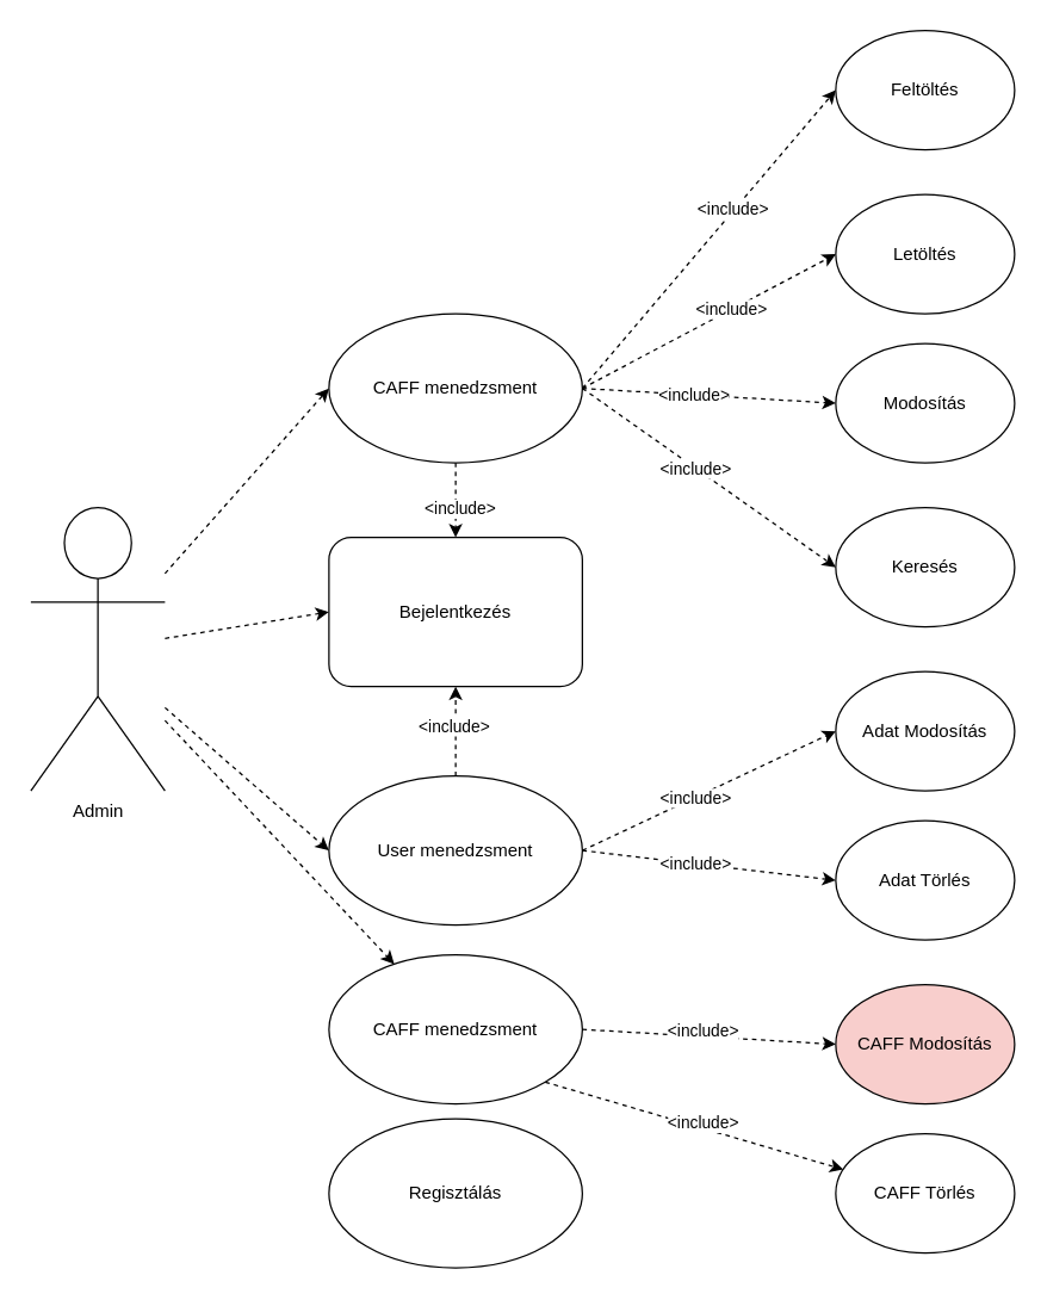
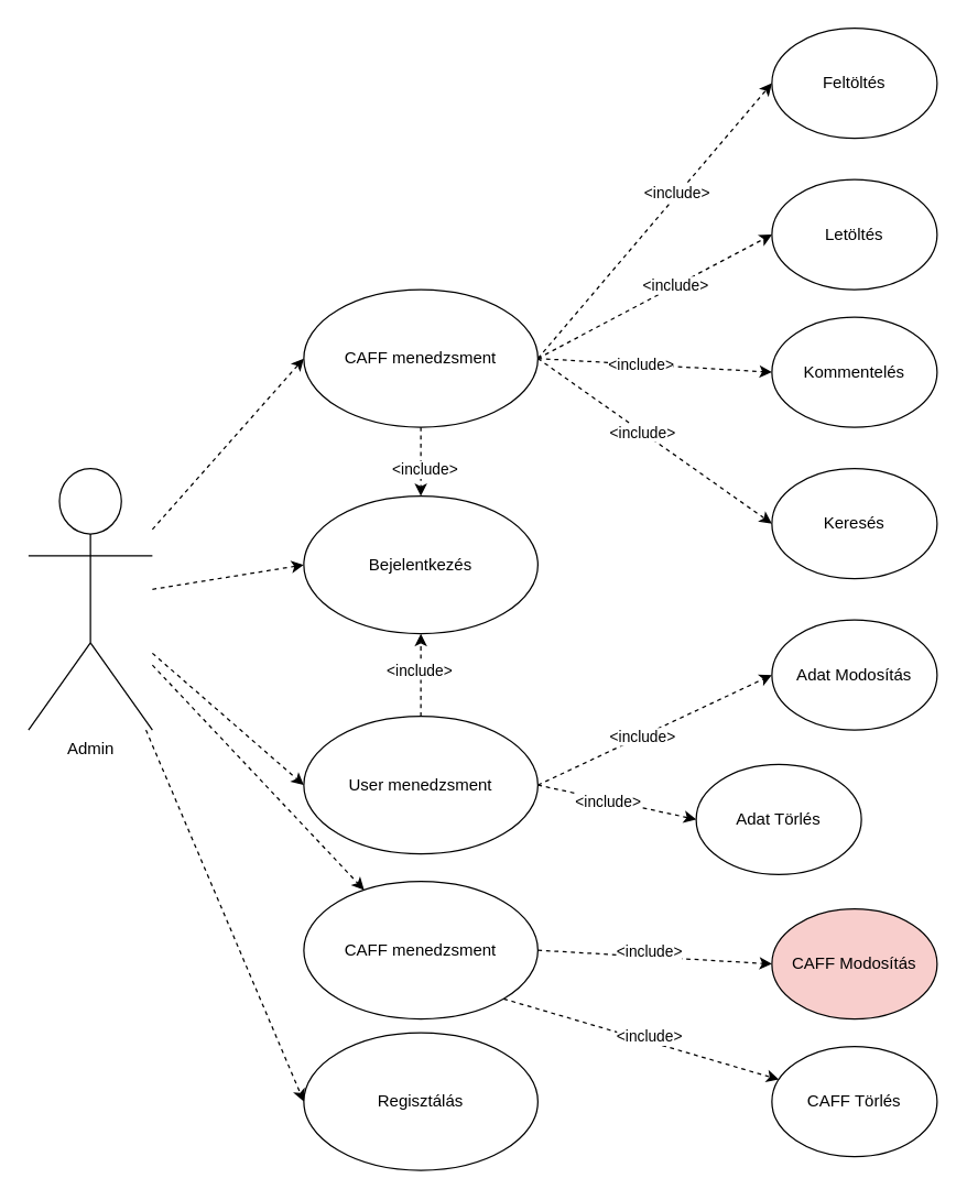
- <mxCell id="14" value="Modosítás" style="ellipse;whiteSpace=wrap;html=1;" parent="1" vertex="1"><mxGeometry x="560" y="230" width="120" height="80" as="geometry" /></mxCell>
+ <mxCell id="14" value="Kommentelés" style="ellipse;whiteSpace=wrap;html=1;" parent="1" vertex="1"><mxGeometry x="560" y="230" width="120" height="80" as="geometry" /></mxCell>
- <mxCell id="4" value="Bejelentkezés" style="whiteSpace=wrap;html=1;rounded=1;" parent="1" vertex="1"><mxGeometry x="220" y="360" width="170" height="100" as="geometry" /></mxCell>
+ <mxCell id="4" value="Bejelentkezés" style="ellipse;whiteSpace=wrap;html=1;" parent="1" vertex="1"><mxGeometry x="220" y="360" width="170" height="100" as="geometry" /></mxCell>
- <mxCell id="30" value="Adat Törlés" style="ellipse;whiteSpace=wrap;html=1;" parent="1" vertex="1"><mxGeometry x="560" y="550" width="120" height="80" as="geometry" /></mxCell>
+ <mxCell id="30" value="Adat Törlés" style="ellipse;whiteSpace=wrap;html=1;" parent="1" vertex="1"><mxGeometry x="505" y="555" width="120" height="80" as="geometry" /></mxCell>
+ <mxCell id="17" style="rounded=0;orthogonalLoop=1;jettySize=auto;html=1;entryX=0;entryY=0.5;entryDx=0;entryDy=0;dashed=1;startArrow=none;startFill=0;" parent="1" source="2" target="16" edge="1"><mxGeometry relative="1" as="geometry"><mxPoint x="110" y="400" as="sourcePoint" /><mxPoint x="210" y="500" as="targetPoint" /></mxGeometry></mxCell>
